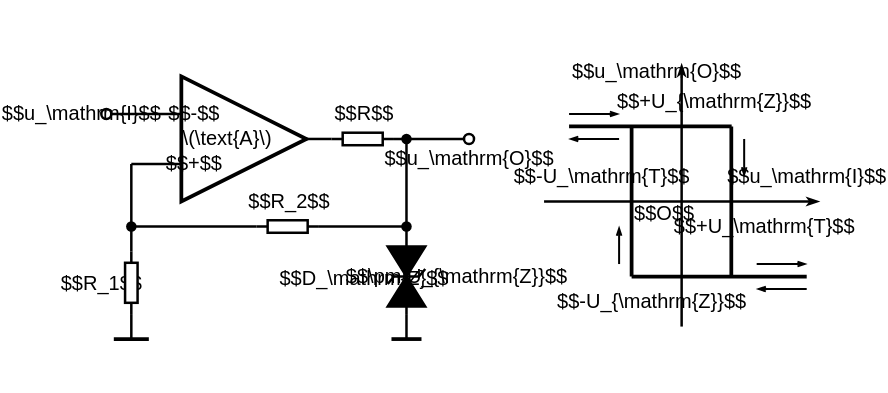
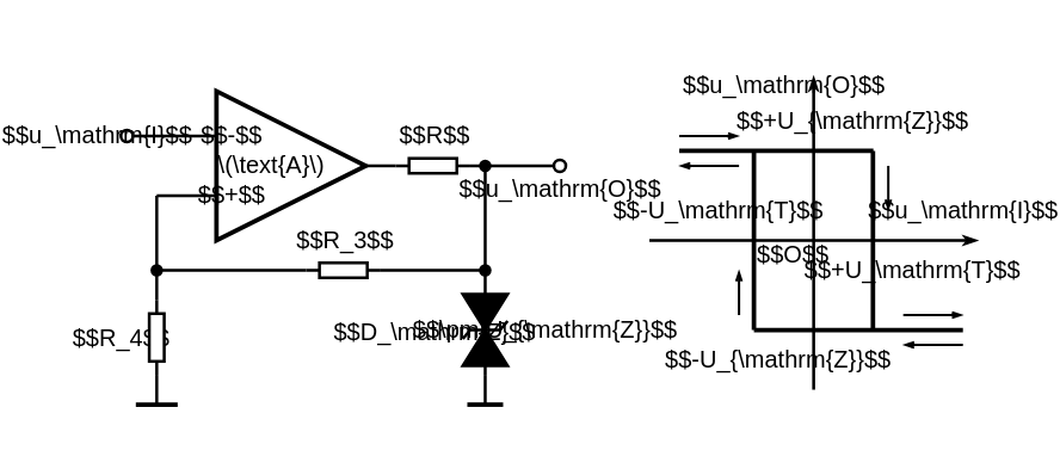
- <mxCell id="33" value="$$R_2$$" style="text;html=1;align=center;verticalAlign=middle;resizable=1;points=[];autosize=1;strokeColor=none;fillColor=none;fontSize=8;movable=1;rotatable=1;deletable=1;editable=1;connectable=1;" vertex="1" parent="1"><mxGeometry x="105" y="75" width="15" height="10" as="geometry" /></mxCell>
+ <mxCell id="33" value="$$R_3$$" style="text;html=1;align=center;verticalAlign=middle;resizable=1;points=[];autosize=1;strokeColor=none;fillColor=none;fontSize=8;movable=1;rotatable=1;deletable=1;editable=1;connectable=1;" vertex="1" parent="1"><mxGeometry x="105" y="75" width="15" height="10" as="geometry" /></mxCell>
- <mxCell id="19" value="$$R_1$$" style="text;html=1;align=center;verticalAlign=middle;resizable=1;points=[];autosize=1;strokeColor=none;fillColor=none;fontSize=8;movable=1;rotatable=1;deletable=1;editable=1;connectable=1;" parent="1" vertex="1"><mxGeometry x="30" y="105" width="15" height="15" as="geometry" /></mxCell>
+ <mxCell id="19" value="$$R_4$$" style="text;html=1;align=center;verticalAlign=middle;resizable=1;points=[];autosize=1;strokeColor=none;fillColor=none;fontSize=8;movable=1;rotatable=1;deletable=1;editable=1;connectable=1;" parent="1" vertex="1"><mxGeometry x="30" y="105" width="15" height="15" as="geometry" /></mxCell>
